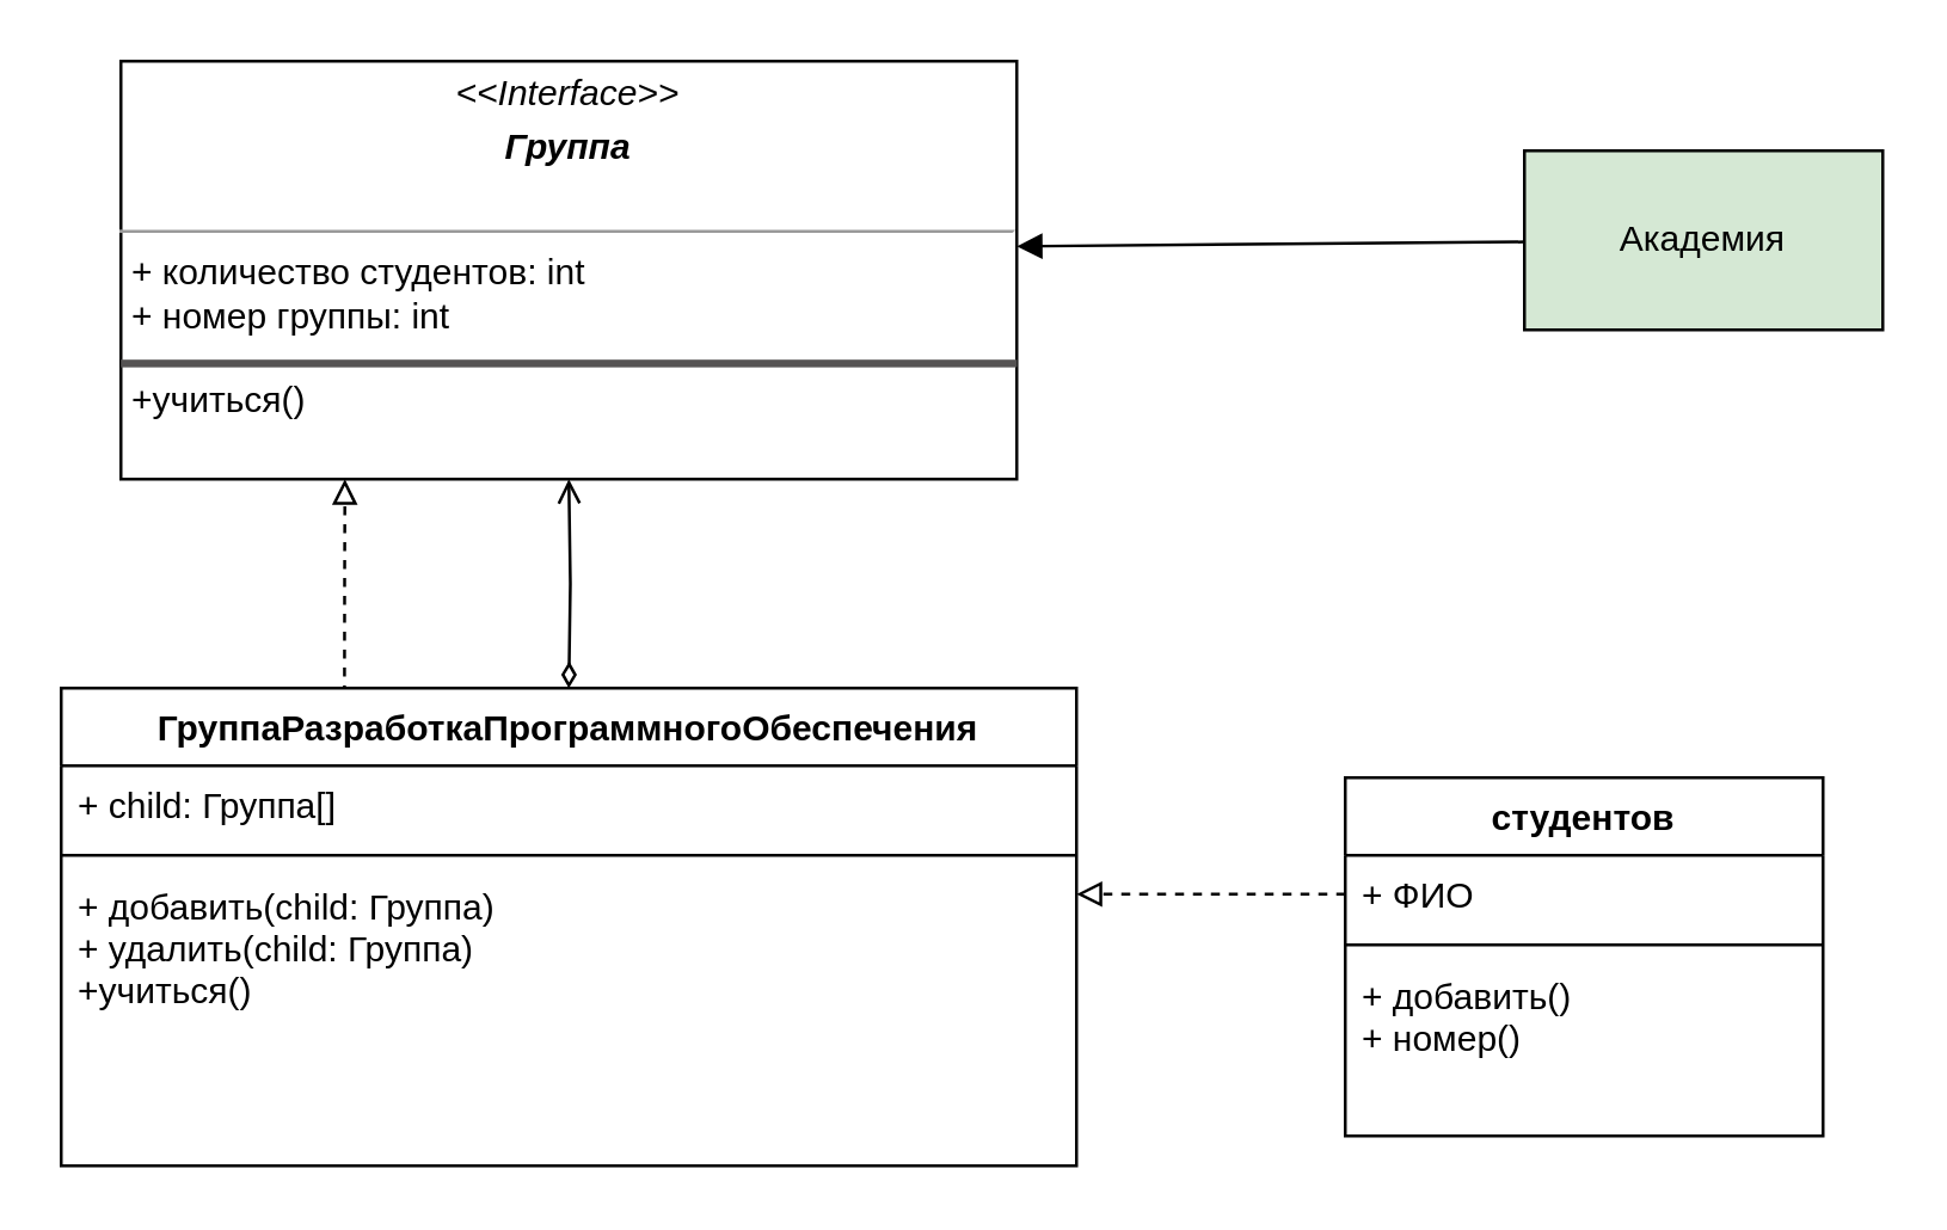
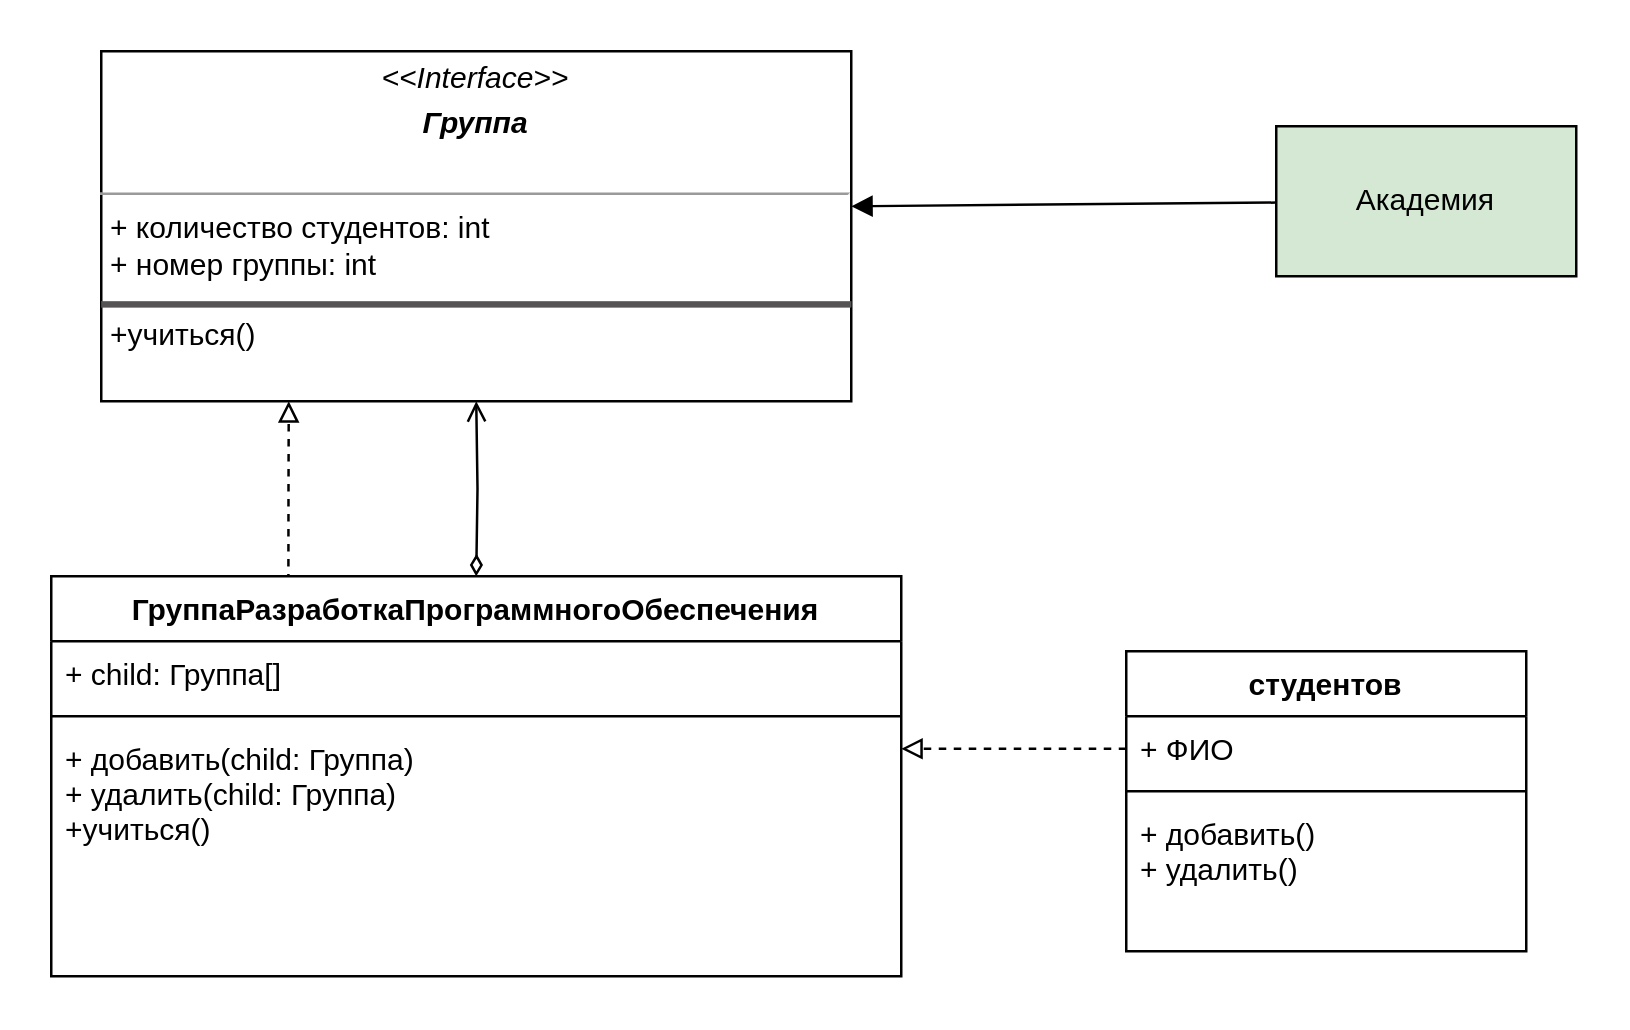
- <mxCell id="10" value="+ добавить()&#10;+ номер()" style="text;strokeColor=none;fillColor=none;align=left;verticalAlign=top;spacingLeft=4;spacingRight=4;overflow=hidden;rotatable=0;points=[[0,0.5],[1,0.5]];portConstraint=eastwest;" vertex="1" parent="7"><mxGeometry y="60" width="160" height="60" as="geometry" /></mxCell>
+ <mxCell id="10" value="+ добавить()&#10;+ удалить()" style="text;strokeColor=none;fillColor=none;align=left;verticalAlign=top;spacingLeft=4;spacingRight=4;overflow=hidden;rotatable=0;points=[[0,0.5],[1,0.5]];portConstraint=eastwest;" vertex="1" parent="7"><mxGeometry y="60" width="160" height="60" as="geometry" /></mxCell>
